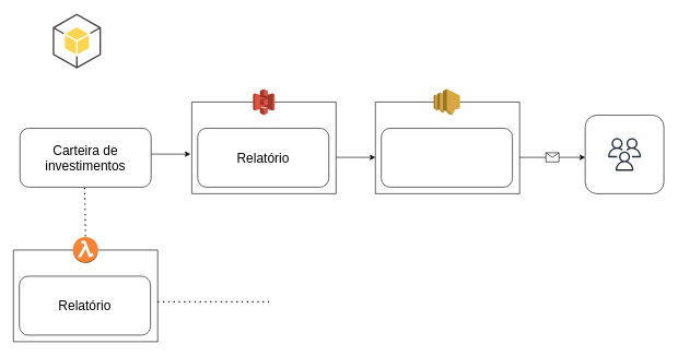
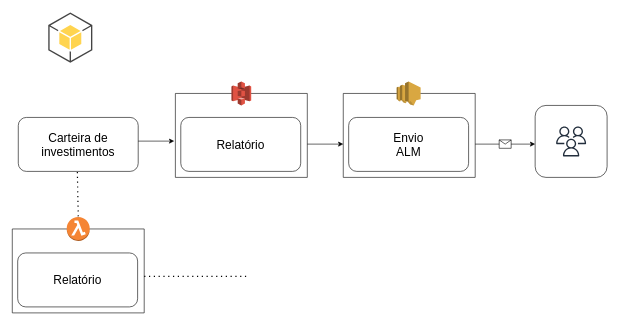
+ <mxCell id="10" value="Envio&lt;br&gt;ALM" style="text;strokeColor=none;fillColor=none;align=center;verticalAlign=middle;spacingLeft=4;spacingRight=4;overflow=hidden;points=[[0,0.5],[1,0.5]];portConstraint=eastwest;rotatable=0;whiteSpace=wrap;html=1;fontSize=20;" vertex="1" parent="1"><mxGeometry x="606" y="205" width="150" height="70" as="geometry" /></mxCell>
